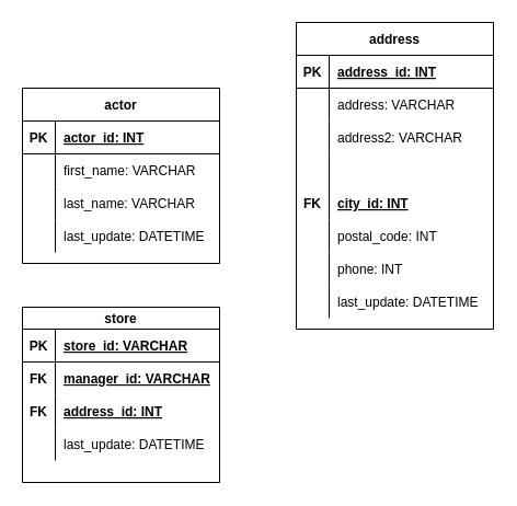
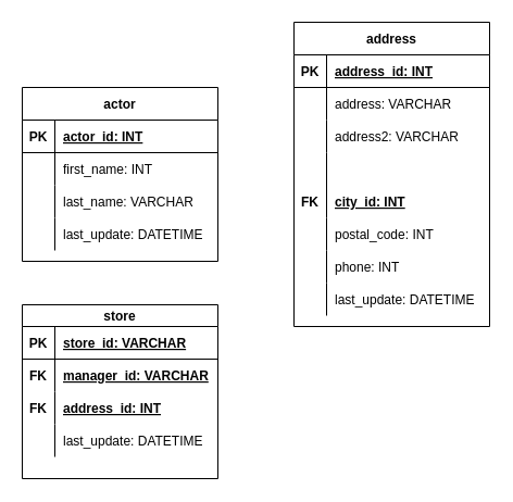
- <mxCell id="32" value="first_name: VARCHAR" style="shape=partialRectangle;connectable=0;fillColor=none;top=0;left=0;bottom=0;right=0;align=left;spacingLeft=6;overflow=hidden;" vertex="1" parent="30"><mxGeometry x="30" width="150" height="30" as="geometry" /></mxCell>
+ <mxCell id="32" value="first_name: INT" style="shape=partialRectangle;connectable=0;fillColor=none;top=0;left=0;bottom=0;right=0;align=left;spacingLeft=6;overflow=hidden;" vertex="1" parent="30"><mxGeometry x="30" width="150" height="30" as="geometry" /></mxCell>
